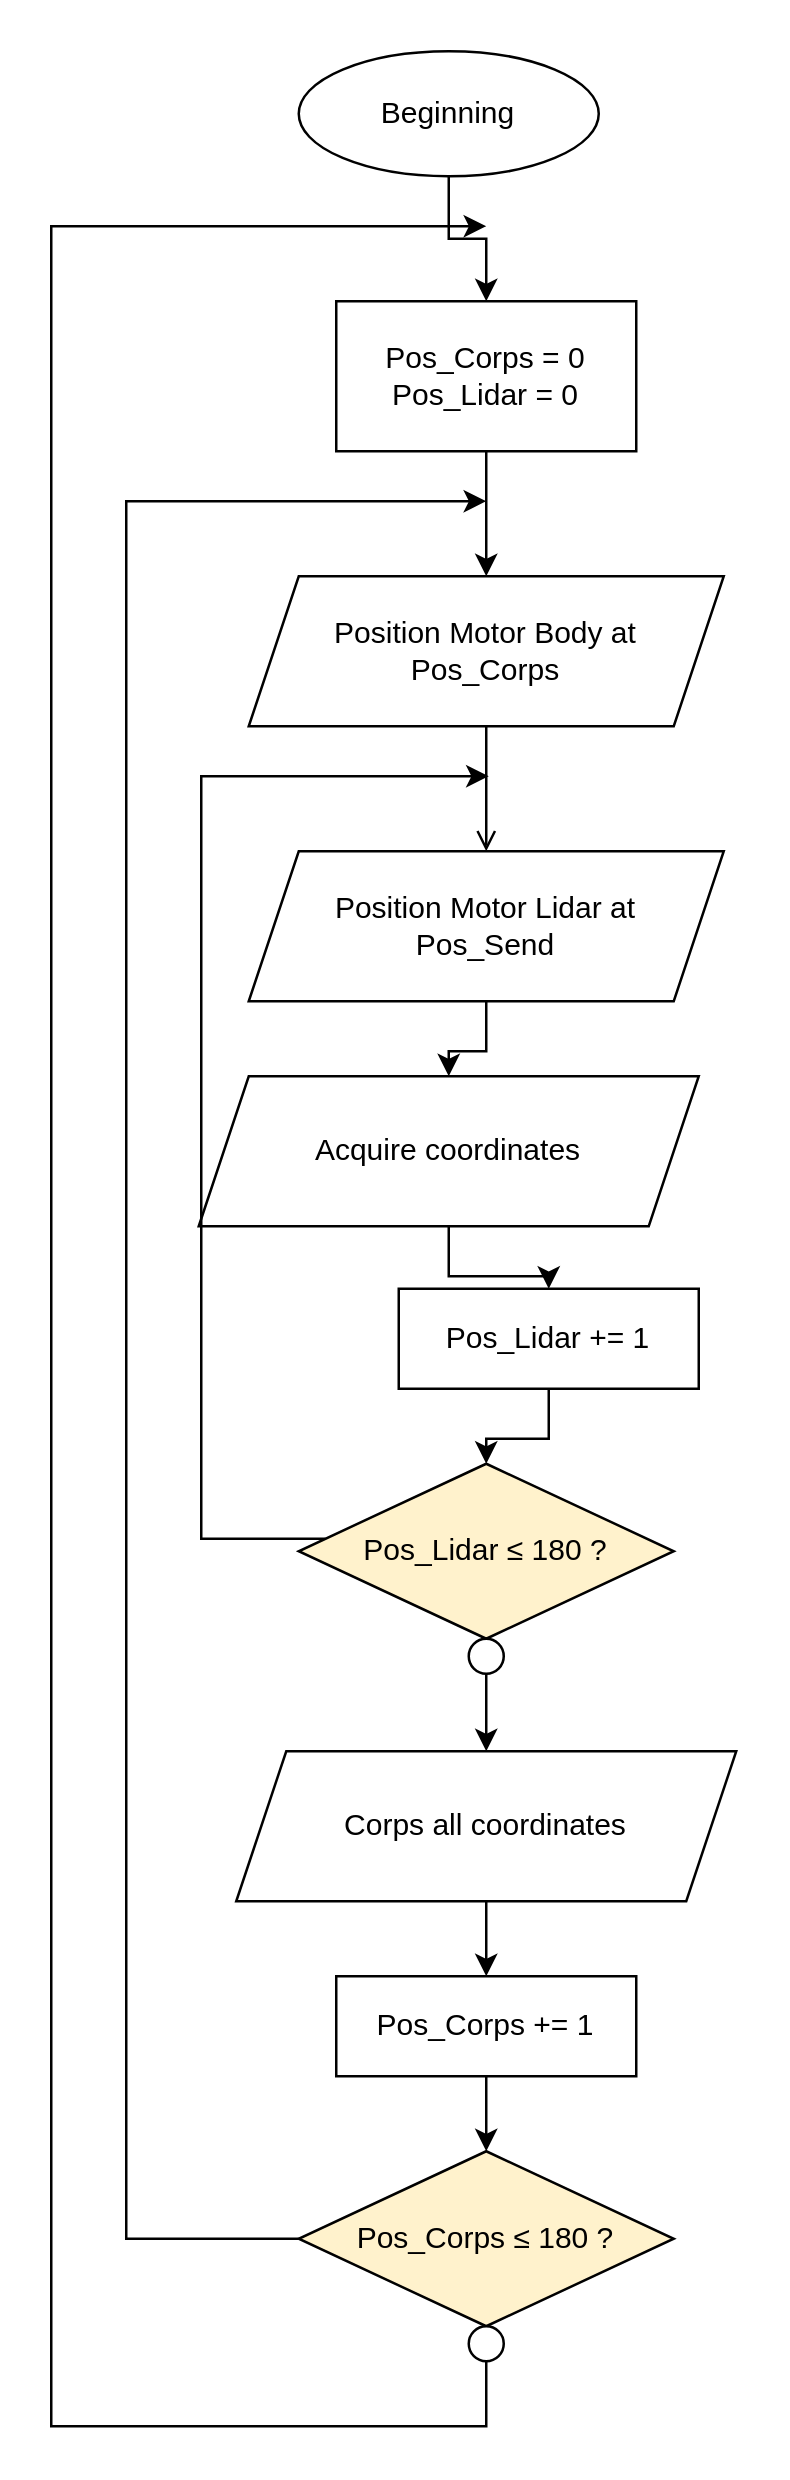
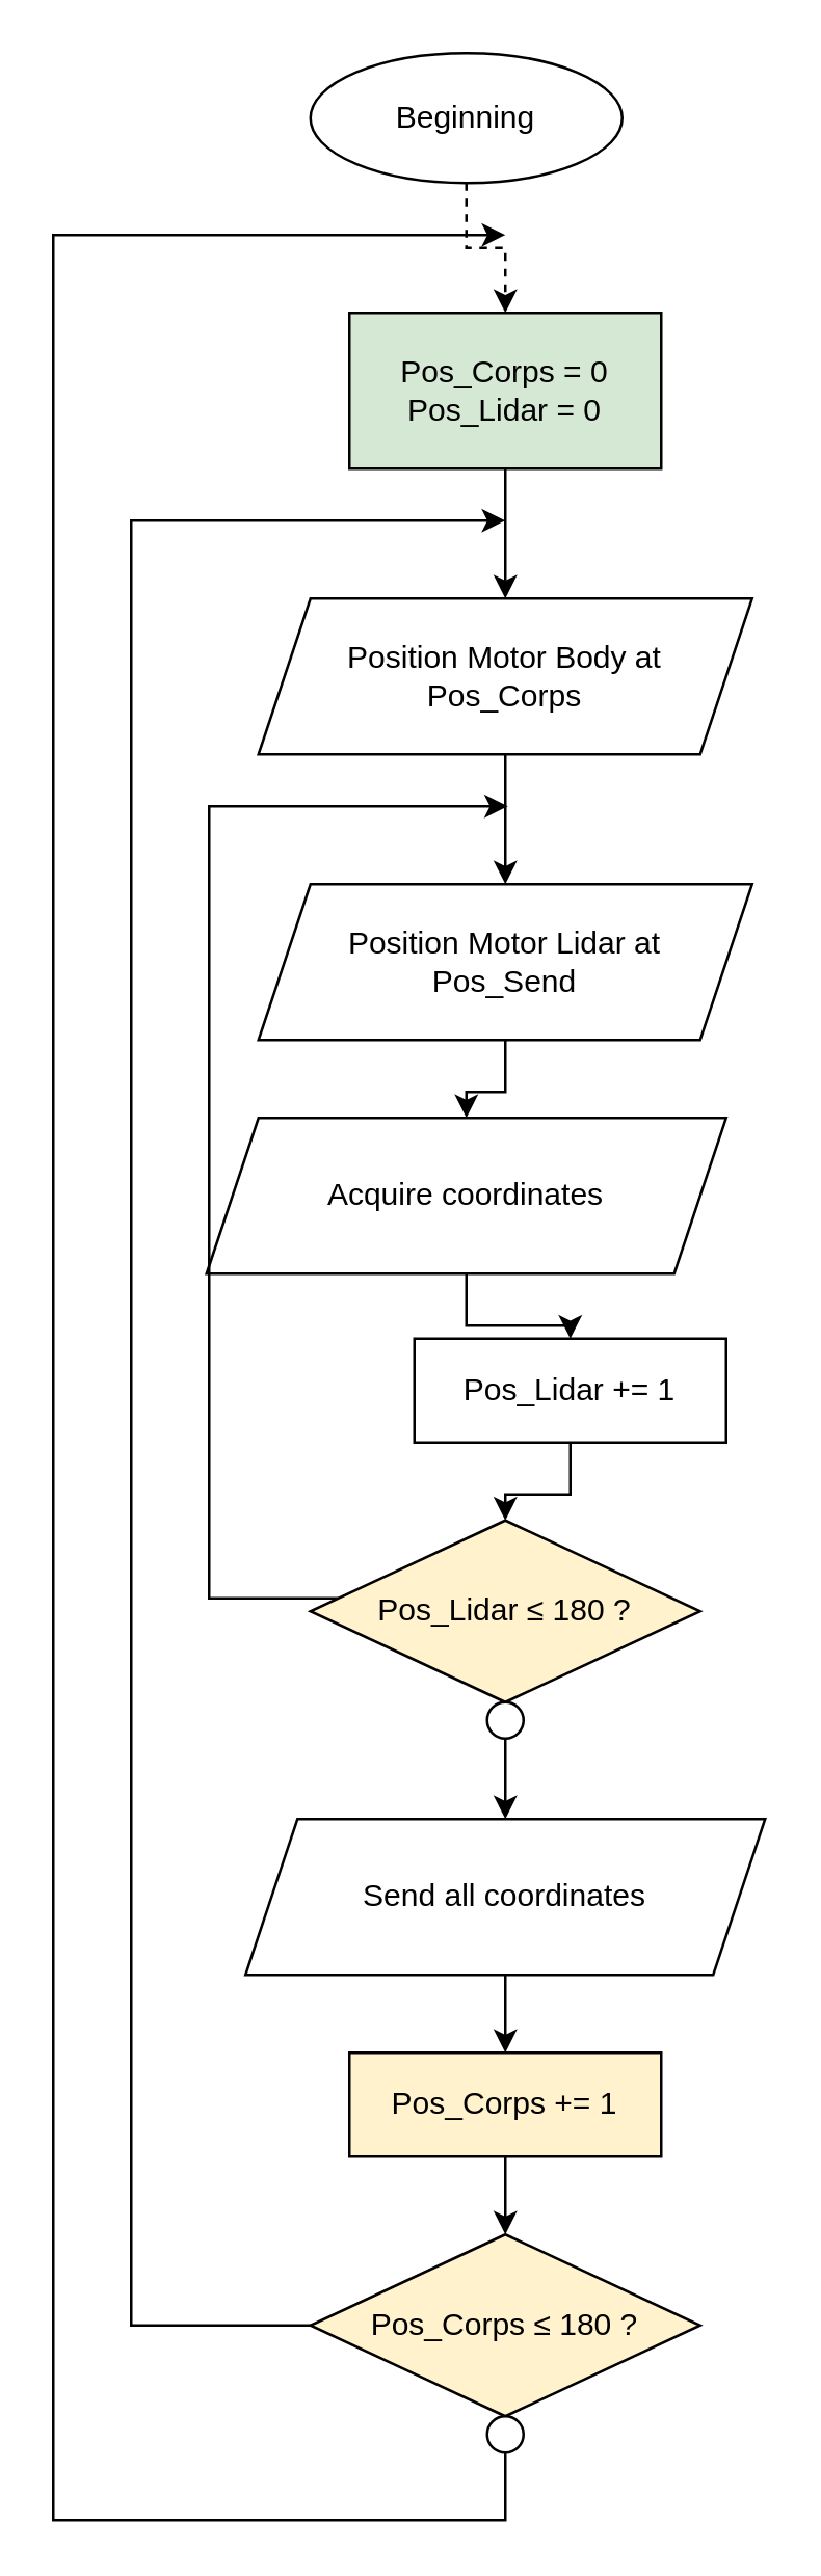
- <mxCell id="2" value="" style="edgeStyle=orthogonalEdgeStyle;rounded=0;orthogonalLoop=1;jettySize=auto;html=1;" parent="1" source="3" target="5" edge="1"><mxGeometry relative="1" as="geometry" /></mxCell>
+ <mxCell id="2" value="" style="edgeStyle=orthogonalEdgeStyle;rounded=0;orthogonalLoop=1;jettySize=auto;html=1;dashed=1;" parent="1" source="3" target="5" edge="1"><mxGeometry relative="1" as="geometry" /></mxCell>
- <mxCell id="5" value="Pos_Corps = 0&lt;br&gt;Pos_Lidar = 0" style="whiteSpace=wrap;html=1;" parent="1" vertex="1"><mxGeometry x="134" y="120" width="120" height="60" as="geometry" /></mxCell>
+ <mxCell id="5" value="Pos_Corps = 0&lt;br&gt;Pos_Lidar = 0" style="whiteSpace=wrap;html=1;fillColor=#d5e8d4;" parent="1" vertex="1"><mxGeometry x="134" y="120" width="120" height="60" as="geometry" /></mxCell>
- <mxCell id="6" value="" style="edgeStyle=orthogonalEdgeStyle;rounded=0;orthogonalLoop=1;jettySize=auto;html=1;endArrow=open;" parent="1" source="7" target="9" edge="1"><mxGeometry relative="1" as="geometry" /></mxCell>
+ <mxCell id="6" value="" style="edgeStyle=orthogonalEdgeStyle;rounded=0;orthogonalLoop=1;jettySize=auto;html=1;" parent="1" source="7" target="9" edge="1"><mxGeometry relative="1" as="geometry" /></mxCell>
- <mxCell id="23" value="Corps all coordinates" style="shape=parallelogram;perimeter=parallelogramPerimeter;whiteSpace=wrap;html=1;fixedSize=1;" parent="1" vertex="1"><mxGeometry x="94" y="700" width="200" height="60" as="geometry" /></mxCell>
+ <mxCell id="23" value="Send all coordinates" style="shape=parallelogram;perimeter=parallelogramPerimeter;whiteSpace=wrap;html=1;fixedSize=1;" parent="1" vertex="1"><mxGeometry x="94" y="700" width="200" height="60" as="geometry" /></mxCell>
- <mxCell id="18" value="Pos_Corps += 1" style="whiteSpace=wrap;html=1;" parent="1" vertex="1"><mxGeometry x="134" y="790" width="120" height="40" as="geometry" /></mxCell>
+ <mxCell id="18" value="Pos_Corps += 1" style="whiteSpace=wrap;html=1;fillColor=#fff2cc;" parent="1" vertex="1"><mxGeometry x="134" y="790" width="120" height="40" as="geometry" /></mxCell>
